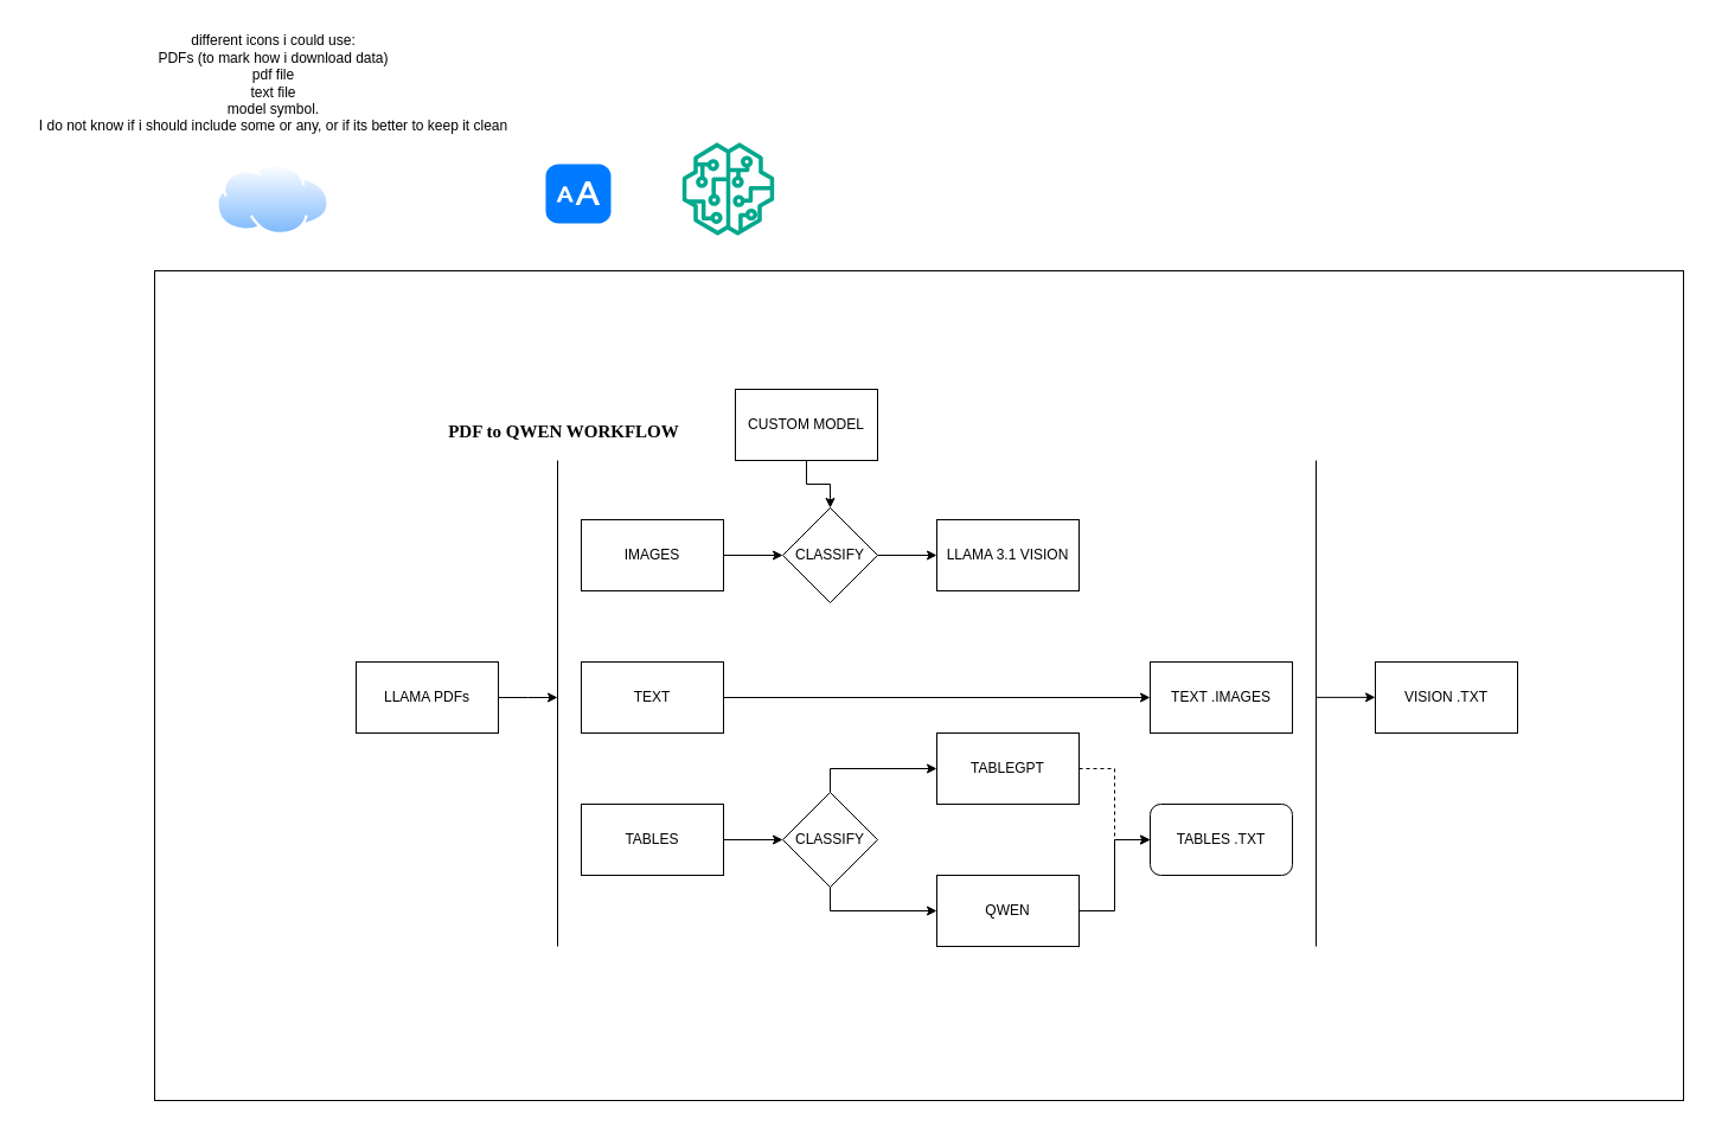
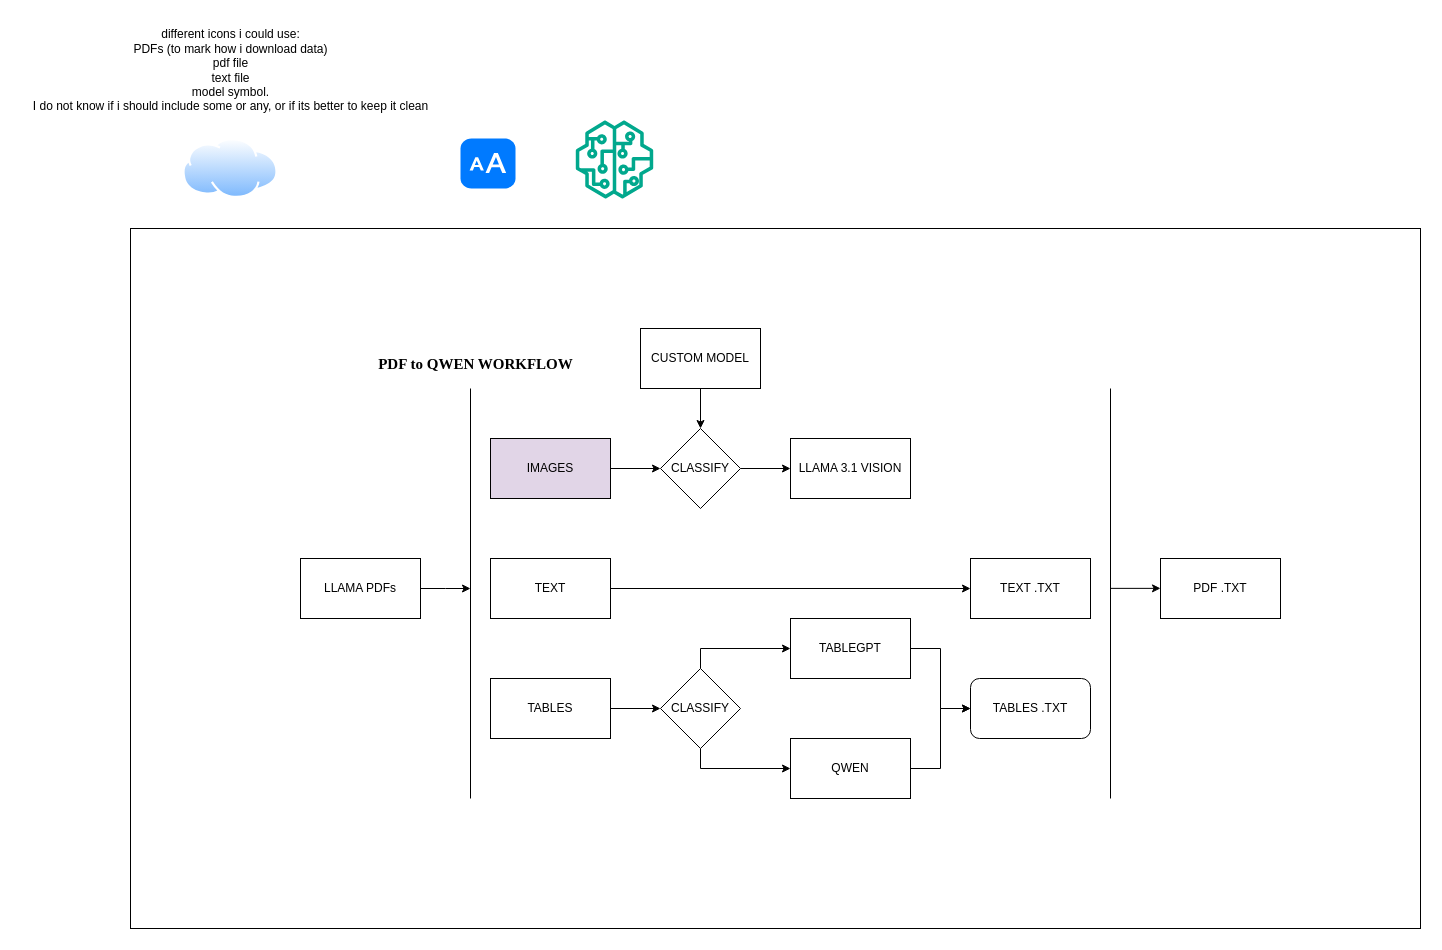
- <mxCell id="24" value="CUSTOM MODEL" style="rounded=0;whiteSpace=wrap;html=1;" vertex="1" parent="1"><mxGeometry x="620" y="328" width="120" height="60" as="geometry" /></mxCell>
+ <mxCell id="24" value="CUSTOM MODEL" style="rounded=0;whiteSpace=wrap;html=1;" vertex="1" parent="1"><mxGeometry x="640" y="328" width="120" height="60" as="geometry" /></mxCell>
- <mxCell id="12" value="IMAGES" style="rounded=0;whiteSpace=wrap;html=1;" vertex="1" parent="1"><mxGeometry x="490" y="438" width="120" height="60" as="geometry" /></mxCell>
+ <mxCell id="12" value="IMAGES" style="rounded=0;whiteSpace=wrap;html=1;fillColor=#e1d5e7;" vertex="1" parent="1"><mxGeometry x="490" y="438" width="120" height="60" as="geometry" /></mxCell>
- <mxCell id="7" value="TEXT .IMAGES" style="rounded=0;whiteSpace=wrap;html=1;" vertex="1" parent="1"><mxGeometry x="970" y="558" width="120" height="60" as="geometry" /></mxCell>
+ <mxCell id="7" value="TEXT .TXT" style="rounded=0;whiteSpace=wrap;html=1;" vertex="1" parent="1"><mxGeometry x="970" y="558" width="120" height="60" as="geometry" /></mxCell>
- <mxCell id="31" value="VISION .TXT" style="rounded=0;whiteSpace=wrap;html=1;" vertex="1" parent="1"><mxGeometry x="1160" y="558" width="120" height="60" as="geometry" /></mxCell>
+ <mxCell id="31" value="PDF .TXT" style="rounded=0;whiteSpace=wrap;html=1;" vertex="1" parent="1"><mxGeometry x="1160" y="558" width="120" height="60" as="geometry" /></mxCell>
- <mxCell id="16" style="edgeStyle=orthogonalEdgeStyle;rounded=0;orthogonalLoop=1;jettySize=auto;html=1;entryX=0;entryY=0.5;entryDx=0;entryDy=0;dashed=1;" edge="1" parent="1" source="17" target="20"><mxGeometry relative="1" as="geometry"><mxPoint x="993" y="713" as="targetPoint" /></mxGeometry></mxCell>
+ <mxCell id="16" style="edgeStyle=orthogonalEdgeStyle;rounded=0;orthogonalLoop=1;jettySize=auto;html=1;entryX=0;entryY=0.5;entryDx=0;entryDy=0;" edge="1" parent="1" source="17" target="20"><mxGeometry relative="1" as="geometry"><mxPoint x="993" y="713" as="targetPoint" /></mxGeometry></mxCell>
